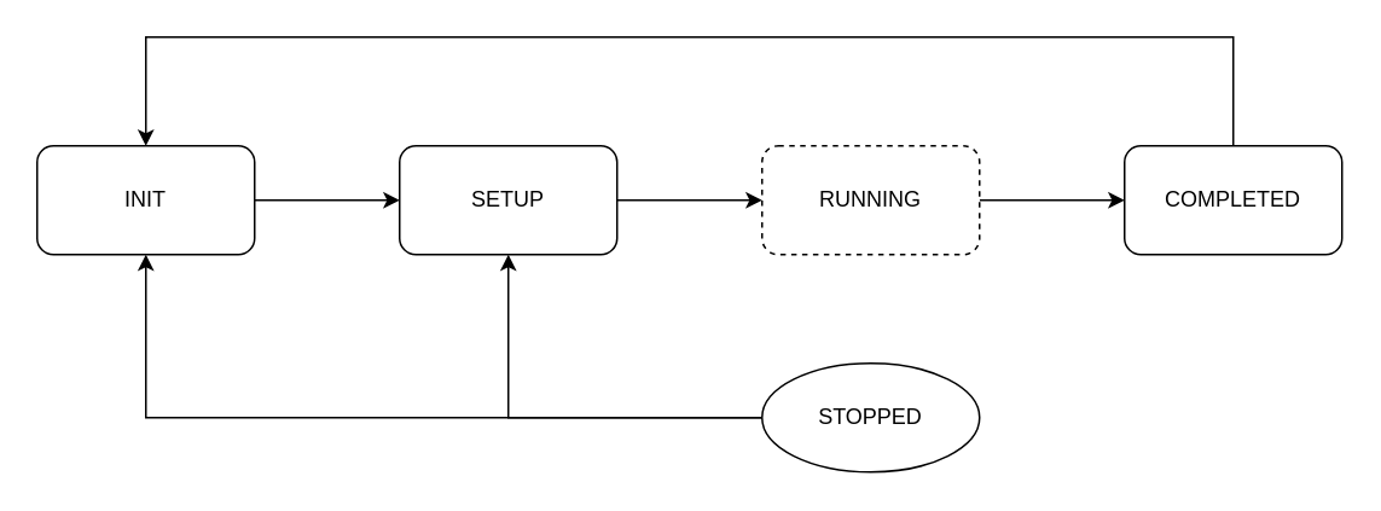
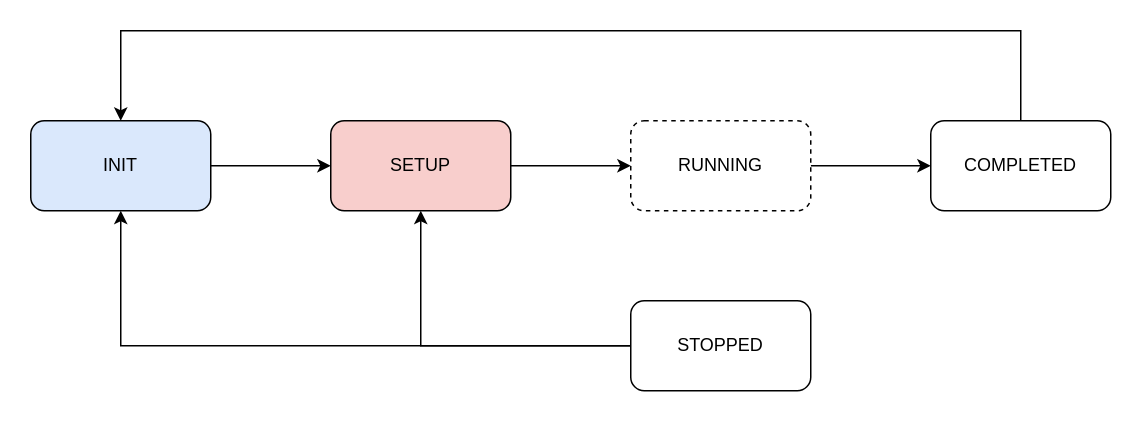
- <mxCell id="3" value="INIT" style="rounded=1;whiteSpace=wrap;html=1;" vertex="1" parent="1"><mxGeometry x="20" y="80" width="120" height="60" as="geometry" /></mxCell>
+ <mxCell id="3" value="INIT" style="rounded=1;whiteSpace=wrap;html=1;fillColor=#dae8fc;" vertex="1" parent="1"><mxGeometry x="20" y="80" width="120" height="60" as="geometry" /></mxCell>
- <mxCell id="7" value="SETUP" style="rounded=1;whiteSpace=wrap;html=1;" vertex="1" parent="1"><mxGeometry x="220" y="80" width="120" height="60" as="geometry" /></mxCell>
+ <mxCell id="7" value="SETUP" style="rounded=1;whiteSpace=wrap;html=1;fillColor=#f8cecc;" vertex="1" parent="1"><mxGeometry x="220" y="80" width="120" height="60" as="geometry" /></mxCell>
- <mxCell id="10" value="STOPPED" style="ellipse;whiteSpace=wrap;html=1;" vertex="1" parent="1"><mxGeometry x="420" y="200" width="120" height="60" as="geometry" /></mxCell>
+ <mxCell id="10" value="STOPPED" style="rounded=1;whiteSpace=wrap;html=1;" vertex="1" parent="1"><mxGeometry x="420" y="200" width="120" height="60" as="geometry" /></mxCell>
